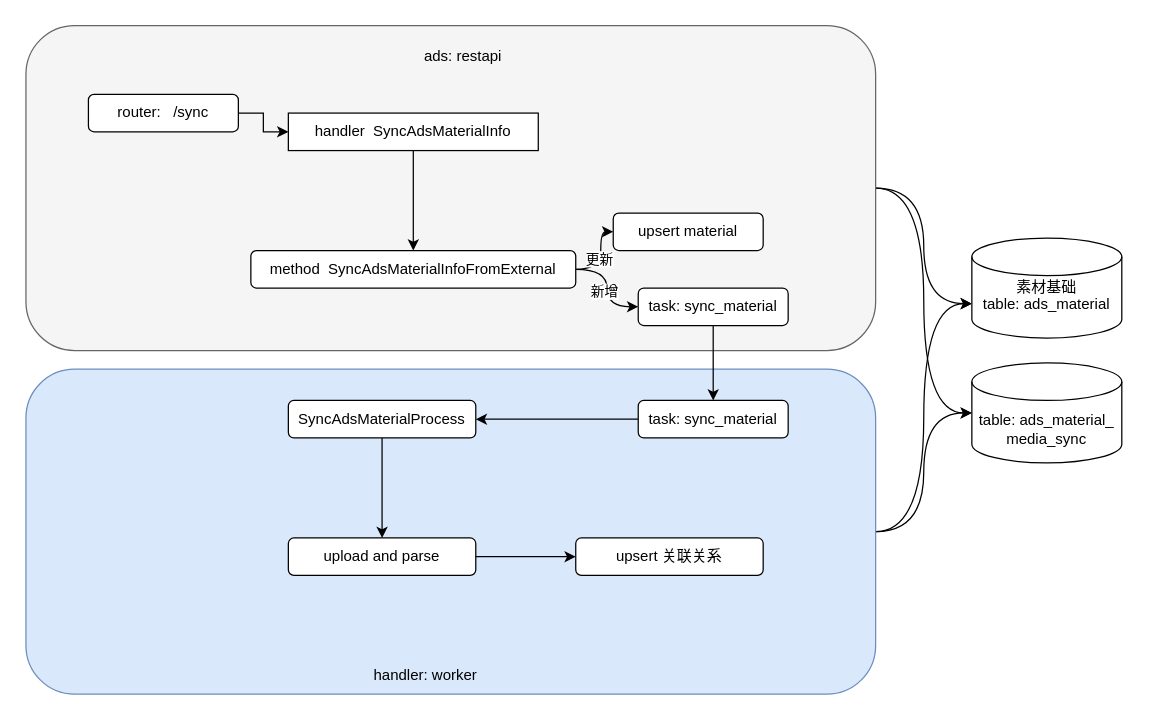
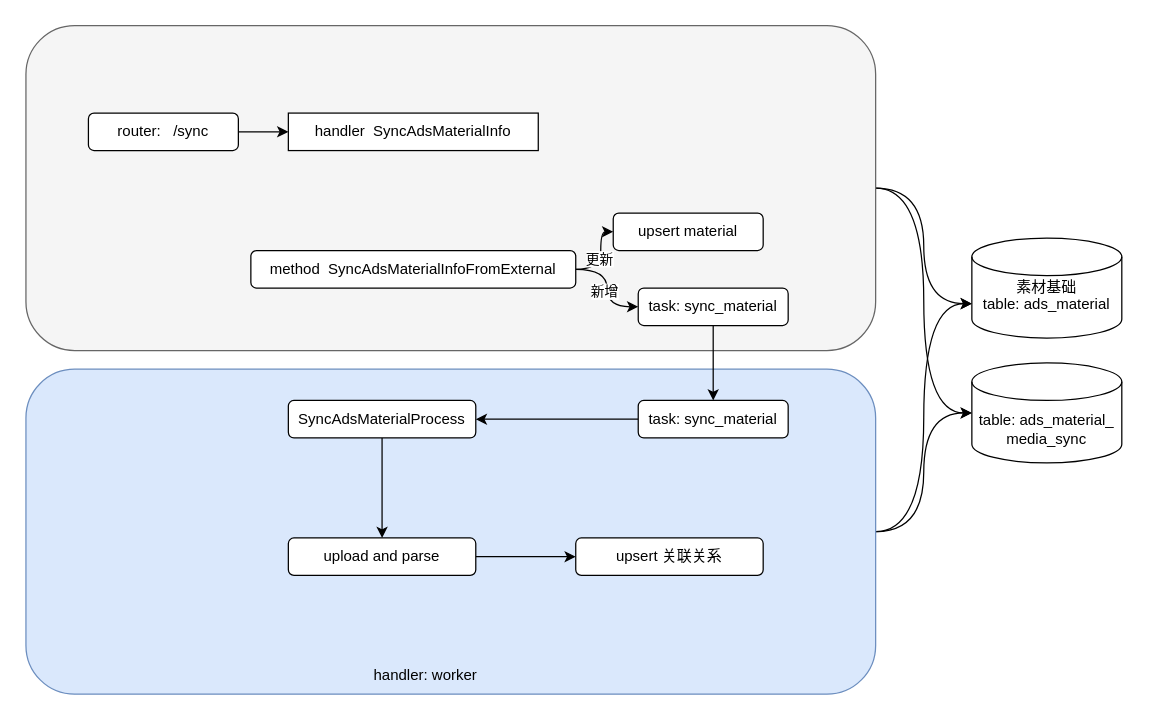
- <mxCell id="22" value="ads: restapi" style="text;html=1;strokeColor=none;fillColor=none;align=center;verticalAlign=middle;whiteSpace=wrap;rounded=0;" vertex="1" parent="1"><mxGeometry x="310" y="30" width="120" height="30" as="geometry" /></mxCell>
- <mxCell id="9" value="router:&amp;nbsp; &amp;nbsp;/sync" style="rounded=1;whiteSpace=wrap;html=1;" vertex="1" parent="1"><mxGeometry x="70" y="75" width="120" height="30" as="geometry" /></mxCell>
+ <mxCell id="9" value="router:&amp;nbsp; &amp;nbsp;/sync" style="rounded=1;whiteSpace=wrap;html=1;" vertex="1" parent="1"><mxGeometry x="70" y="90" width="120" height="30" as="geometry" /></mxCell>
- <mxCell id="10" value="" style="edgeStyle=orthogonalEdgeStyle;rounded=0;orthogonalLoop=1;jettySize=auto;html=1;" edge="1" parent="1" source="11" target="16"><mxGeometry relative="1" as="geometry" /></mxCell>
